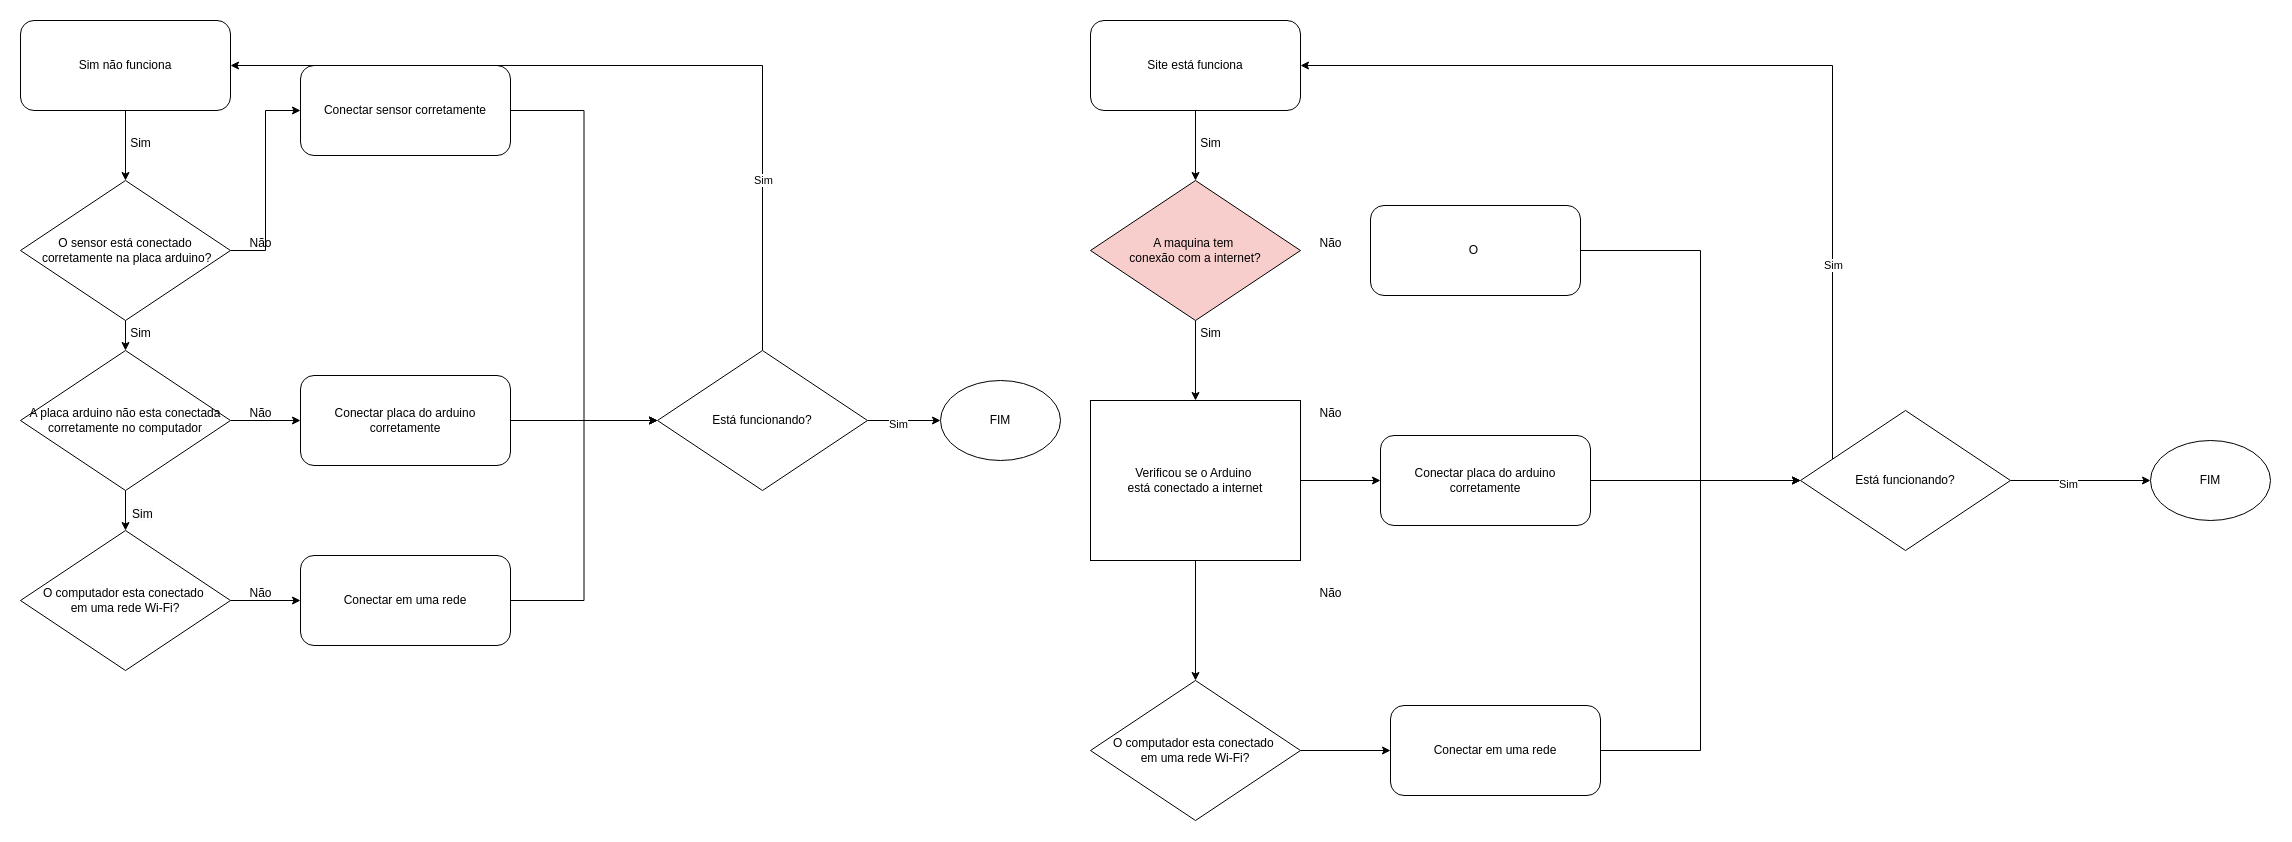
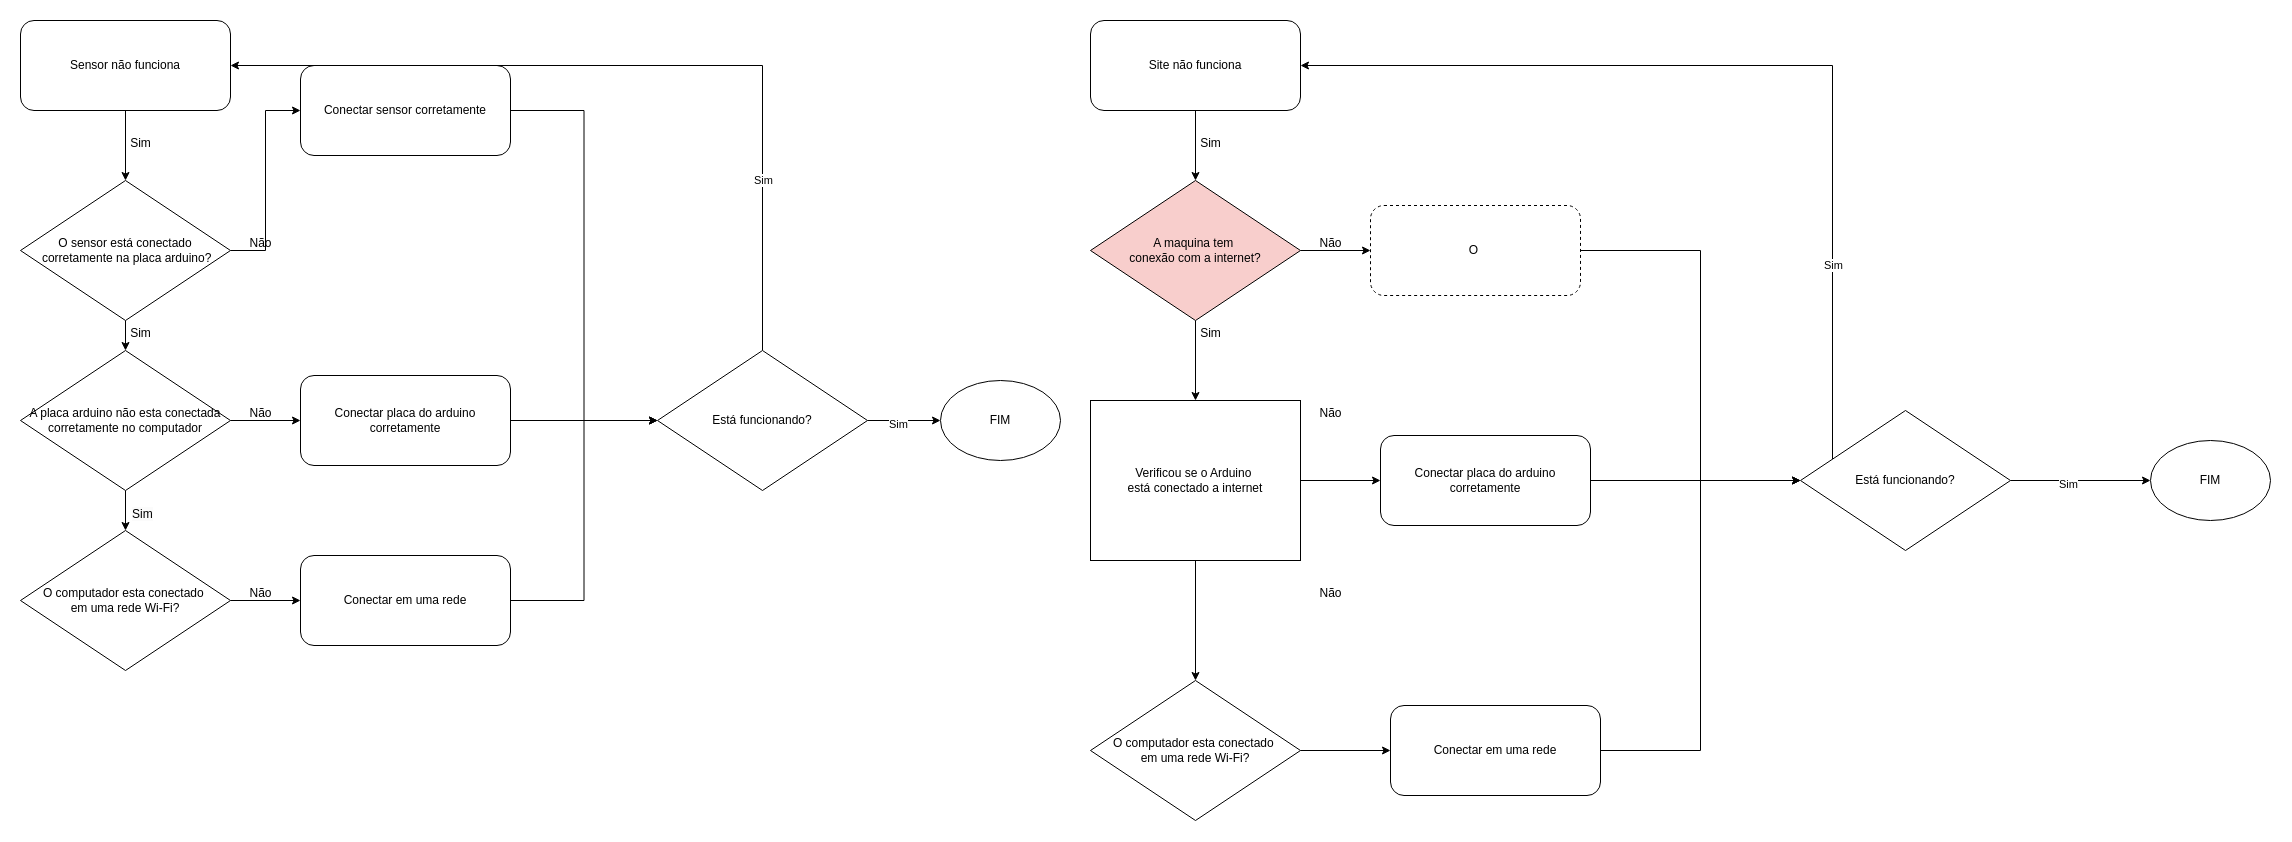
- <mxCell id="3" value="Sim não funciona" style="rounded=1;whiteSpace=wrap;html=1;" parent="1" vertex="1"><mxGeometry x="20" y="20" width="210" height="90" as="geometry" /></mxCell>
+ <mxCell id="3" value="Sensor não funciona" style="rounded=1;whiteSpace=wrap;html=1;" parent="1" vertex="1"><mxGeometry x="20" y="20" width="210" height="90" as="geometry" /></mxCell>
- <mxCell id="31" value="Site está funciona" style="rounded=1;whiteSpace=wrap;html=1;" vertex="1" parent="1"><mxGeometry x="1090" y="20" width="210" height="90" as="geometry" /></mxCell>
+ <mxCell id="31" value="Site não funciona" style="rounded=1;whiteSpace=wrap;html=1;" vertex="1" parent="1"><mxGeometry x="1090" y="20" width="210" height="90" as="geometry" /></mxCell>
+ <mxCell id="36" style="edgeStyle=orthogonalEdgeStyle;rounded=0;orthogonalLoop=1;jettySize=auto;html=1;entryX=0;entryY=0.5;entryDx=0;entryDy=0;" edge="1" source="37" target="41" parent="1"><mxGeometry relative="1" as="geometry" /></mxCell>
- <mxCell id="41" value="O&amp;nbsp;" style="rounded=1;whiteSpace=wrap;html=1;" vertex="1" parent="1"><mxGeometry x="1370" y="205" width="210" height="90" as="geometry" /></mxCell>
+ <mxCell id="41" value="O&amp;nbsp;" style="rounded=1;whiteSpace=wrap;html=1;dashed=1;" vertex="1" parent="1"><mxGeometry x="1370" y="205" width="210" height="90" as="geometry" /></mxCell>
